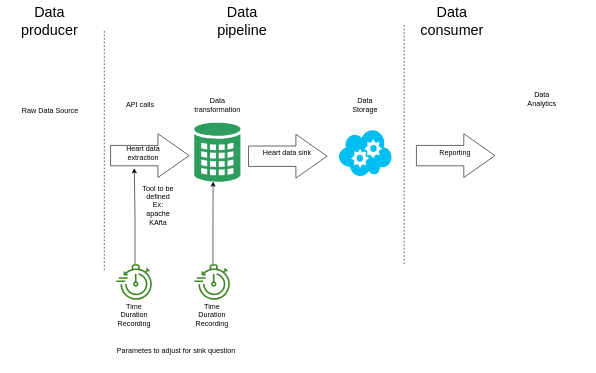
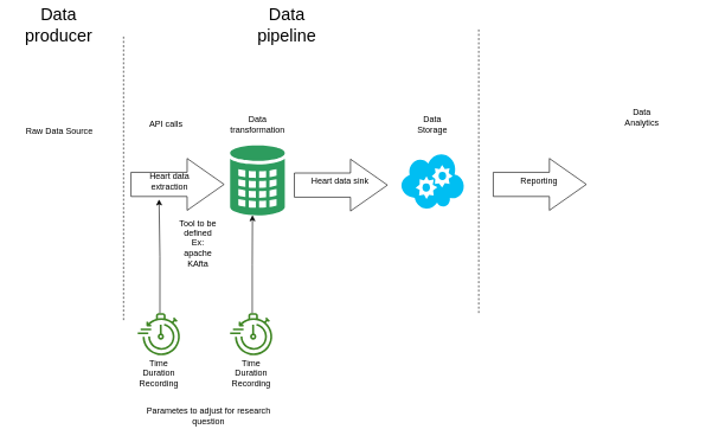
- <mxCell id="18" value="&lt;font style=&quot;font-size: 24px;&quot;&gt;Data consumer&lt;/font&gt;" style="text;html=1;strokeColor=none;fillColor=none;align=center;verticalAlign=middle;whiteSpace=wrap;rounded=0;" vertex="1" parent="1"><mxGeometry x="713" y="20" width="80" height="30" as="geometry" /></mxCell>
- <mxCell id="5" value="Tool to be defined&lt;br&gt;Ex: apache KAfta" style="text;html=1;strokeColor=none;fillColor=none;align=center;verticalAlign=middle;whiteSpace=wrap;rounded=0;" vertex="1" parent="1"><mxGeometry x="233" y="294" width="60" height="96" as="geometry" /></mxCell>
+ <mxCell id="5" value="Tool to be defined&lt;br&gt;Ex: apache KAfta" style="text;html=1;strokeColor=none;fillColor=none;align=center;verticalAlign=middle;whiteSpace=wrap;rounded=0;" vertex="1" parent="1"><mxGeometry x="248" y="294" width="60" height="96" as="geometry" /></mxCell>
- <mxCell id="38" value="Parametes to adjust for sink question" style="text;html=1;strokeColor=none;fillColor=none;align=center;verticalAlign=middle;whiteSpace=wrap;rounded=0;" vertex="1" parent="1"><mxGeometry x="193" y="570" width="200" height="30" as="geometry" /></mxCell>
+ <mxCell id="38" value="Parametes to adjust for research question" style="text;html=1;strokeColor=none;fillColor=none;align=center;verticalAlign=middle;whiteSpace=wrap;rounded=0;" vertex="1" parent="1"><mxGeometry x="193" y="570" width="200" height="30" as="geometry" /></mxCell>
